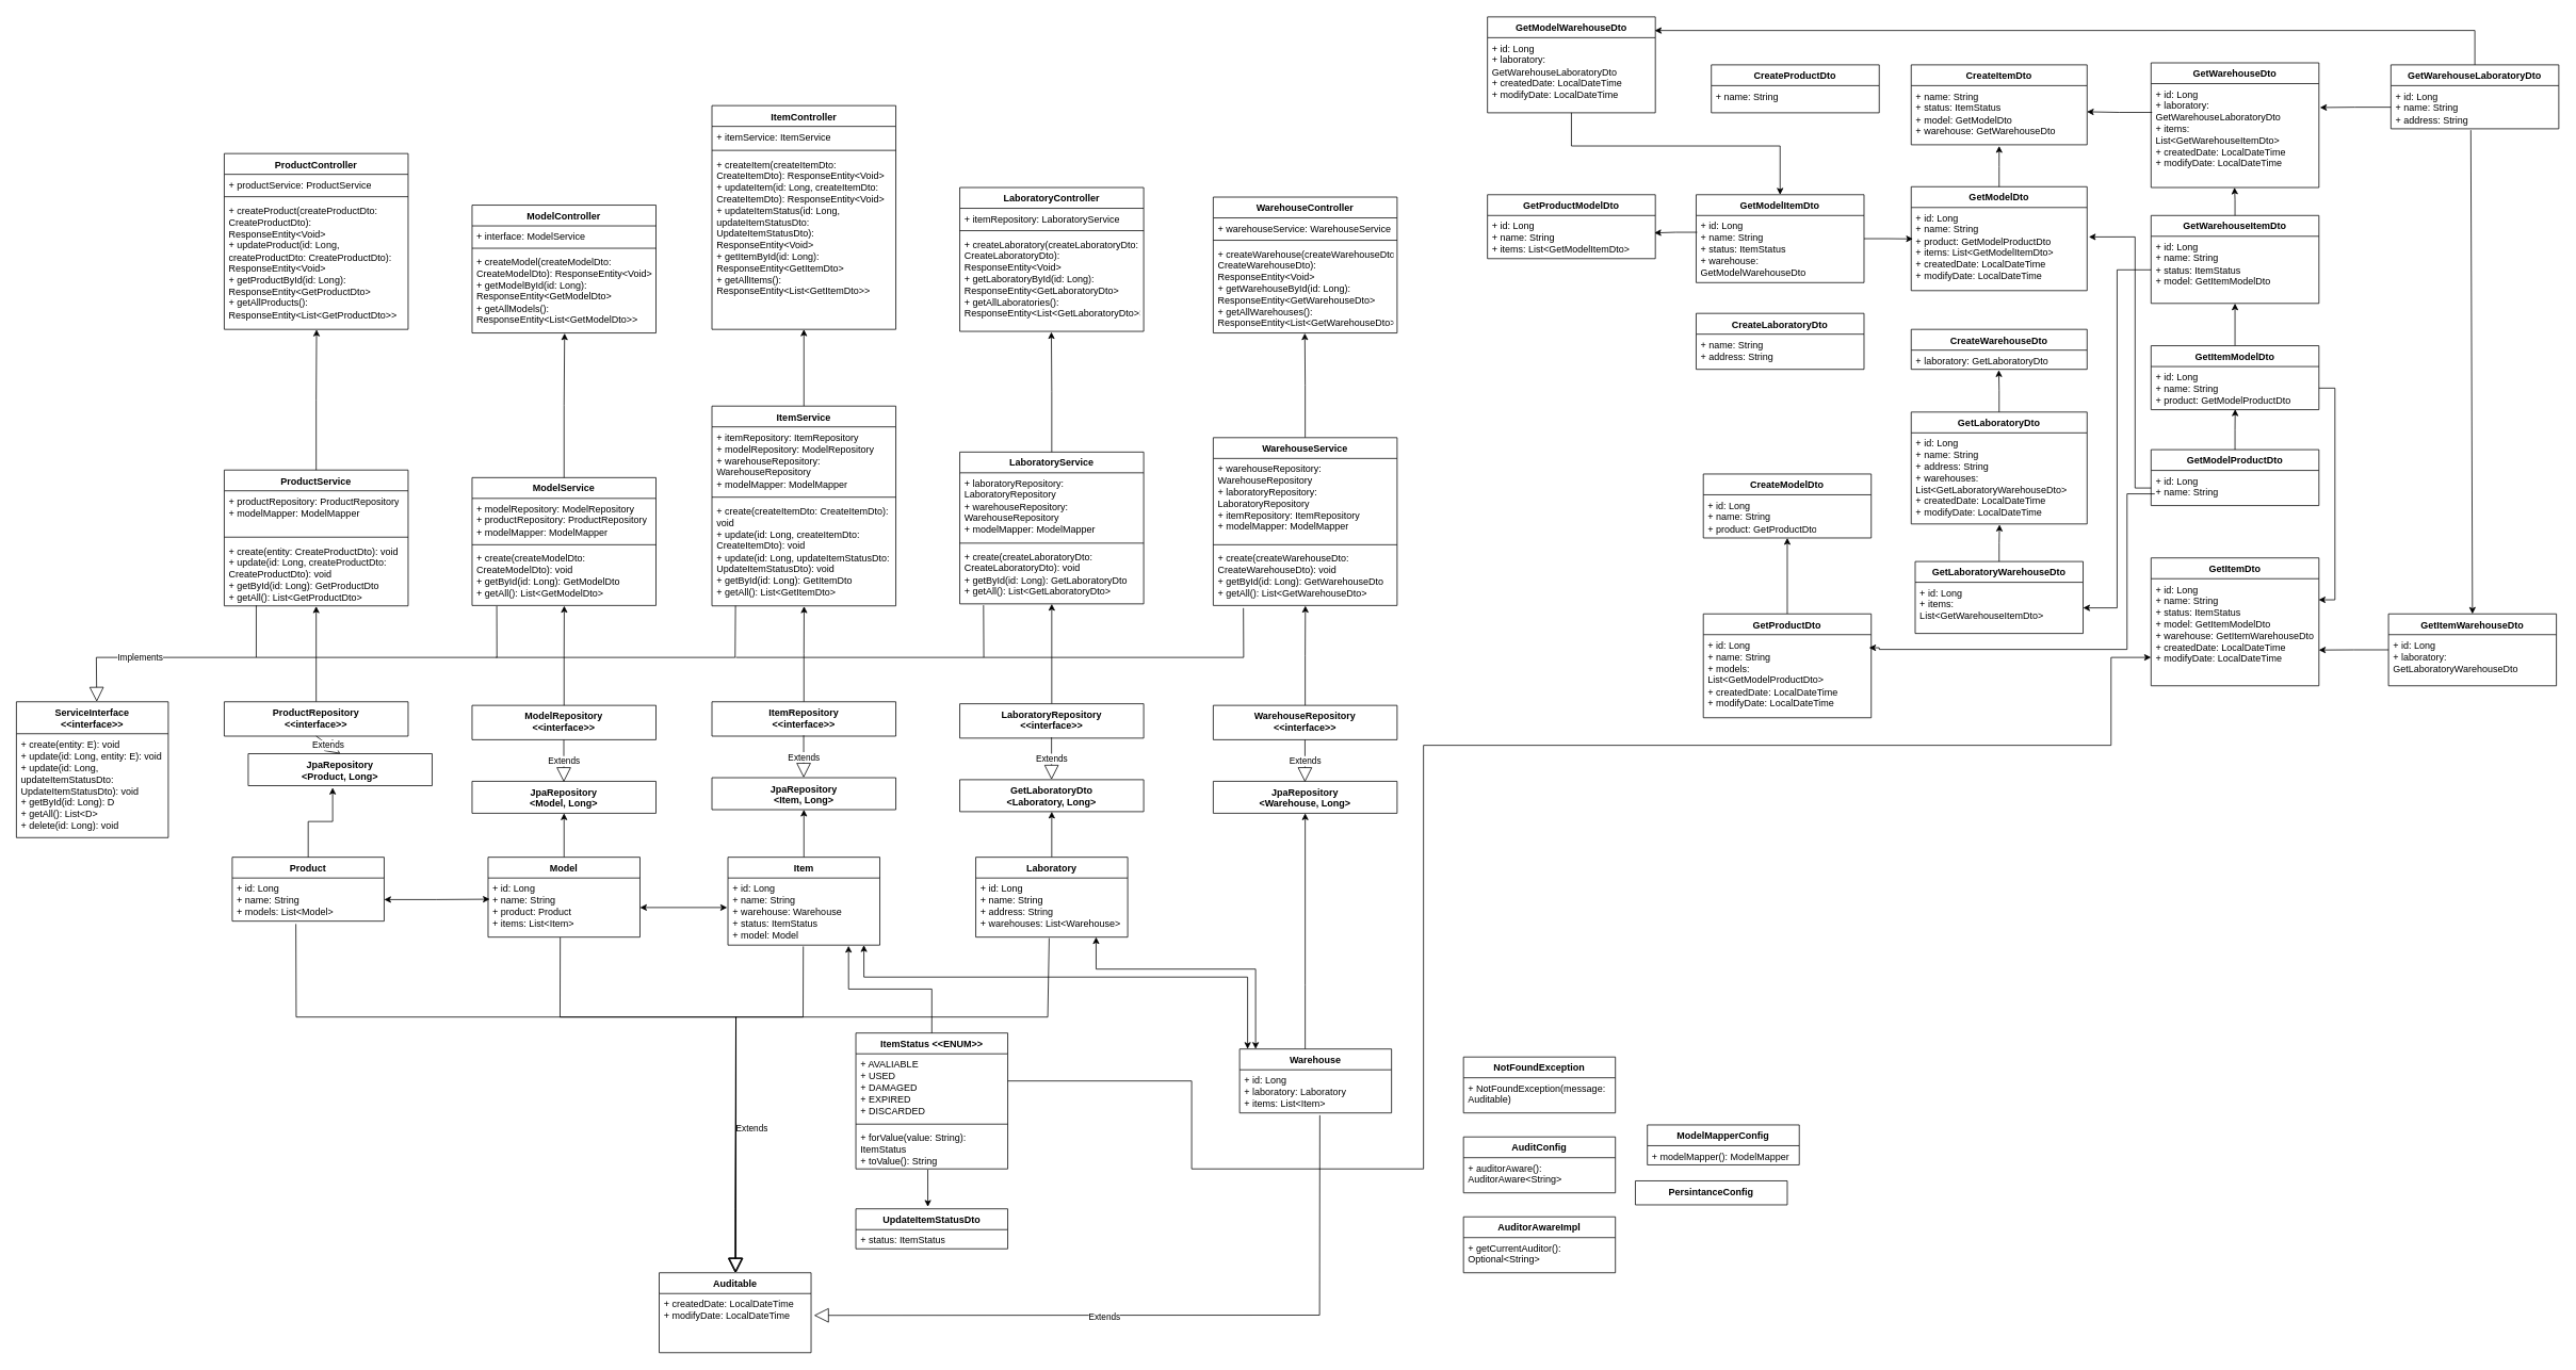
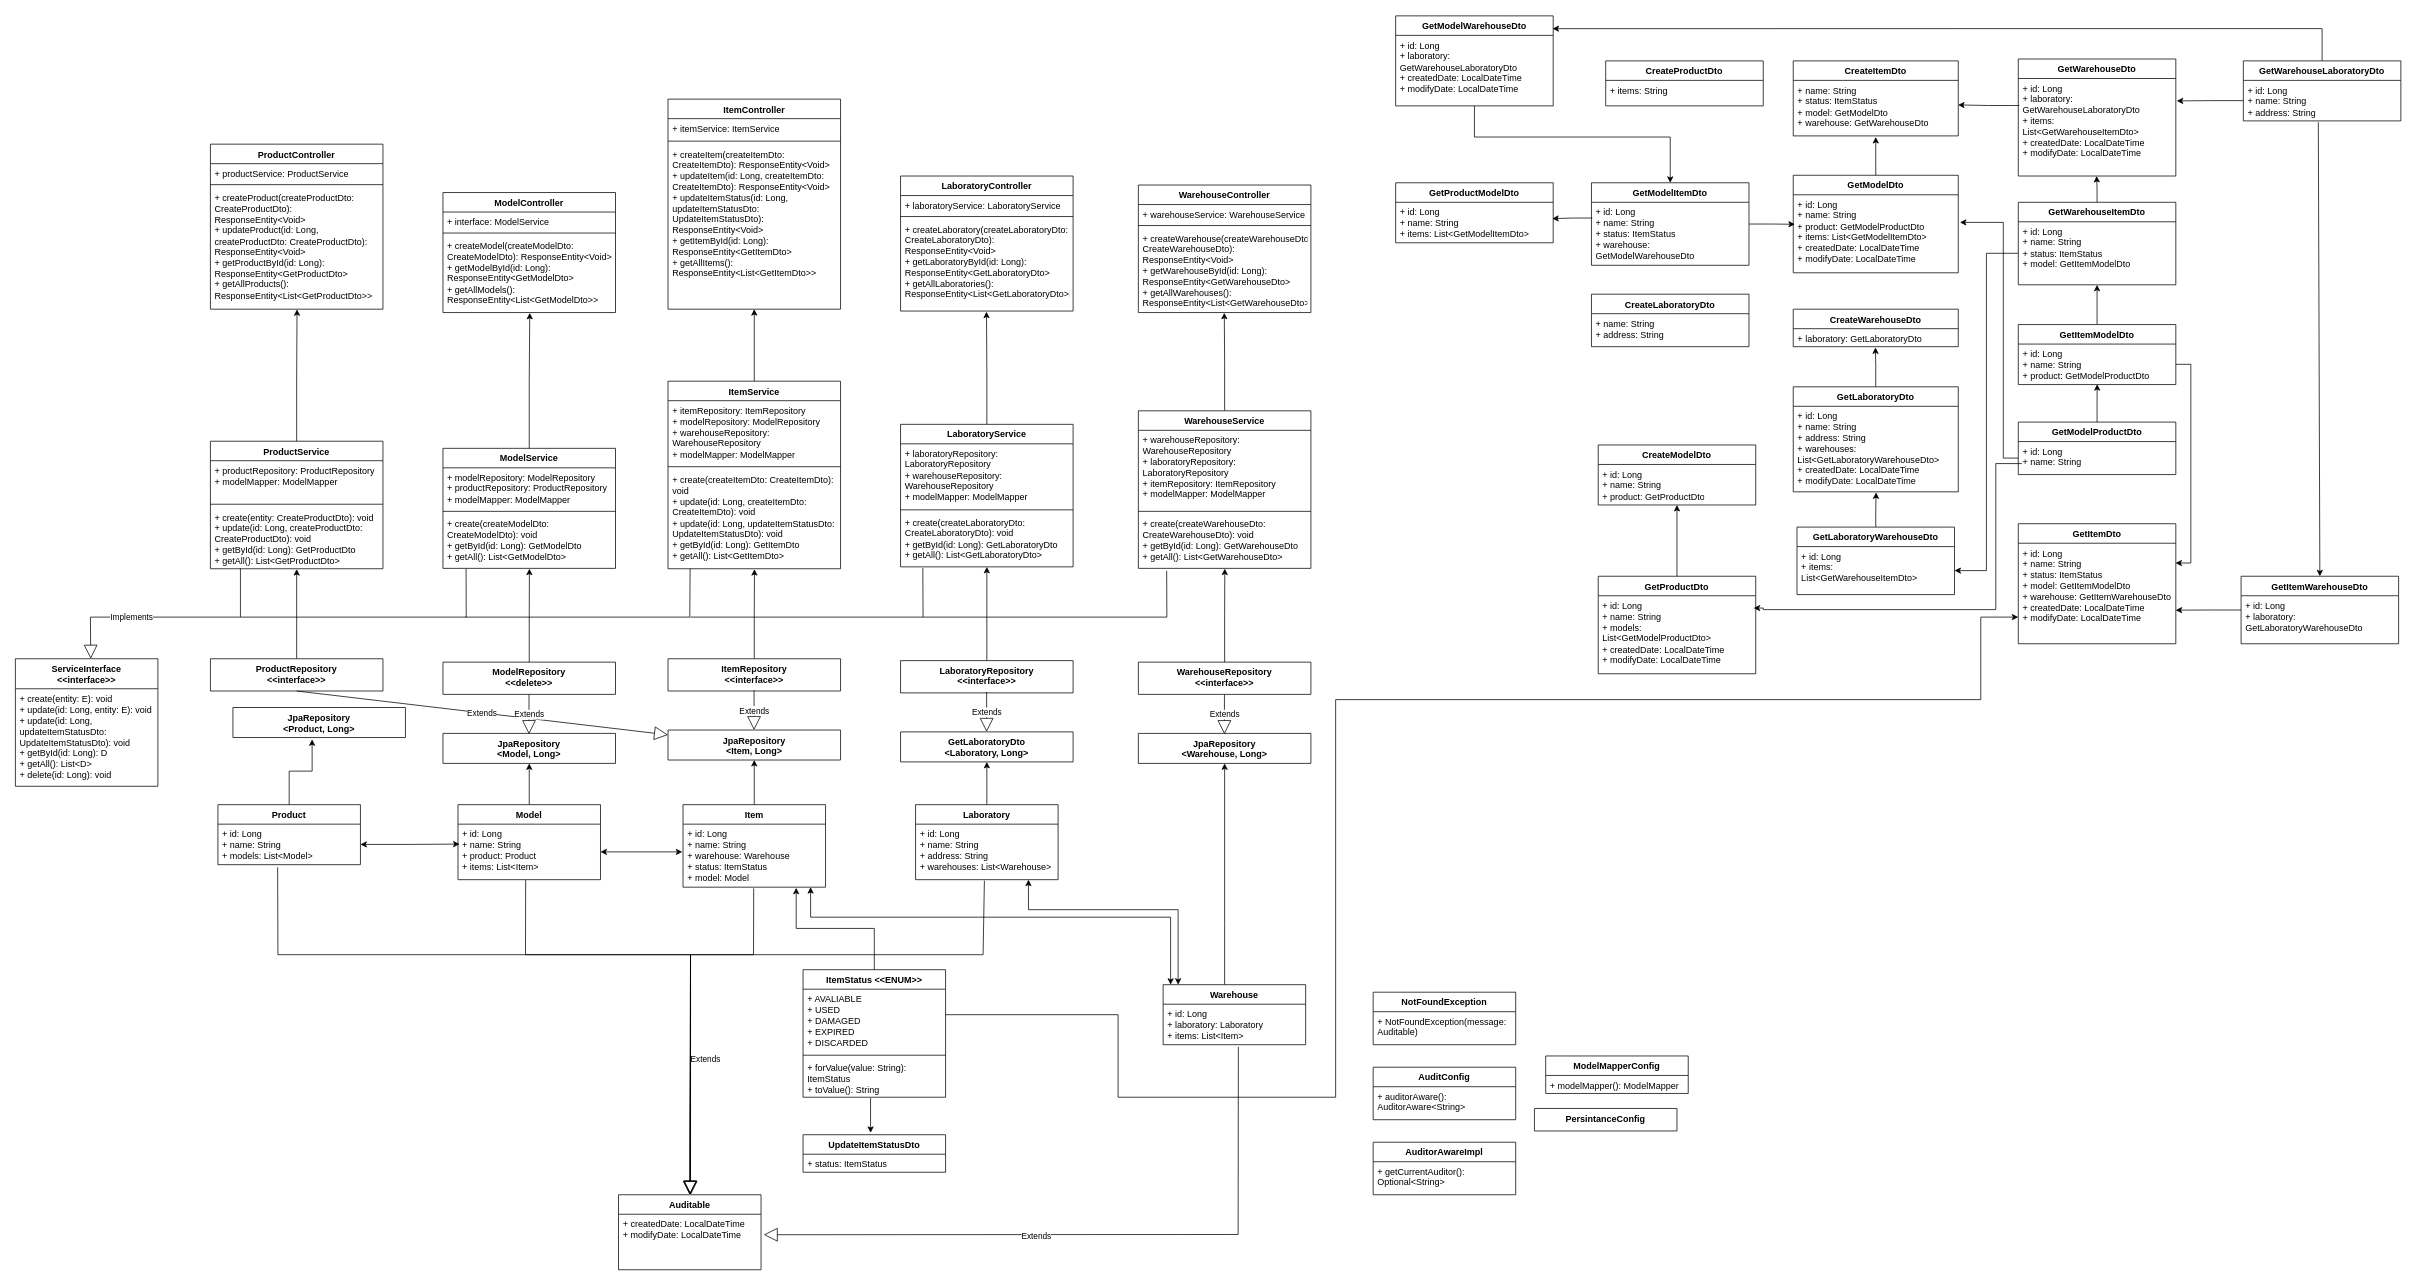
- <mxCell id="77" value="&lt;div&gt;&lt;div&gt;&lt;div&gt;&lt;div&gt;&lt;div&gt;&lt;div&gt;&lt;div&gt;&lt;div&gt;&lt;div&gt;&lt;div&gt;+ name: String&lt;/div&gt;&lt;/div&gt;&lt;/div&gt;&lt;/div&gt;&lt;/div&gt;&lt;/div&gt;&lt;/div&gt;&lt;/div&gt;&lt;/div&gt;&lt;/div&gt;&lt;div&gt;&lt;br&gt;&lt;/div&gt;" style="text;strokeColor=none;fillColor=none;align=left;verticalAlign=top;spacingLeft=4;spacingRight=4;overflow=hidden;rotatable=0;points=[[0,0.5],[1,0.5]];portConstraint=eastwest;whiteSpace=wrap;html=1;" parent="76" vertex="1"><mxGeometry y="26" width="210" height="34" as="geometry" /></mxCell>
+ <mxCell id="77" value="&lt;div&gt;&lt;div&gt;&lt;div&gt;&lt;div&gt;&lt;div&gt;&lt;div&gt;&lt;div&gt;&lt;div&gt;&lt;div&gt;&lt;div&gt;+ items: String&lt;/div&gt;&lt;/div&gt;&lt;/div&gt;&lt;/div&gt;&lt;/div&gt;&lt;/div&gt;&lt;/div&gt;&lt;/div&gt;&lt;/div&gt;&lt;/div&gt;&lt;div&gt;&lt;br&gt;&lt;/div&gt;" style="text;strokeColor=none;fillColor=none;align=left;verticalAlign=top;spacingLeft=4;spacingRight=4;overflow=hidden;rotatable=0;points=[[0,0.5],[1,0.5]];portConstraint=eastwest;whiteSpace=wrap;html=1;" parent="76" vertex="1"><mxGeometry y="26" width="210" height="34" as="geometry" /></mxCell>
- <mxCell id="38" value="&lt;div&gt;&lt;div&gt;+ itemRepository: LaboratoryService&lt;/div&gt;&lt;/div&gt;&lt;div&gt;&lt;br&gt;&lt;/div&gt;" style="text;strokeColor=none;fillColor=none;align=left;verticalAlign=top;spacingLeft=4;spacingRight=4;overflow=hidden;rotatable=0;points=[[0,0.5],[1,0.5]];portConstraint=eastwest;whiteSpace=wrap;html=1;" parent="37" vertex="1"><mxGeometry y="26" width="230" height="24" as="geometry" /></mxCell>
+ <mxCell id="38" value="&lt;div&gt;&lt;div&gt;+ laboratoryService: LaboratoryService&lt;/div&gt;&lt;/div&gt;&lt;div&gt;&lt;br&gt;&lt;/div&gt;" style="text;strokeColor=none;fillColor=none;align=left;verticalAlign=top;spacingLeft=4;spacingRight=4;overflow=hidden;rotatable=0;points=[[0,0.5],[1,0.5]];portConstraint=eastwest;whiteSpace=wrap;html=1;" parent="37" vertex="1"><mxGeometry y="26" width="230" height="24" as="geometry" /></mxCell>
- <mxCell id="118" value="ModelRepository&lt;div&gt;&amp;lt;&amp;lt;interface&amp;gt;&amp;gt;&lt;/div&gt;" style="swimlane;fontStyle=1;align=center;verticalAlign=top;childLayout=stackLayout;horizontal=1;startSize=43;horizontalStack=0;resizeParent=1;resizeParentMax=0;resizeLast=0;collapsible=1;marginBottom=0;whiteSpace=wrap;html=1;" parent="1" vertex="1"><mxGeometry x="590" y="882" width="230" height="43" as="geometry" /></mxCell>
+ <mxCell id="118" value="ModelRepository&lt;div&gt;&amp;lt;&amp;lt;delete&amp;gt;&amp;gt;&lt;/div&gt;" style="swimlane;fontStyle=1;align=center;verticalAlign=top;childLayout=stackLayout;horizontal=1;startSize=43;horizontalStack=0;resizeParent=1;resizeParentMax=0;resizeLast=0;collapsible=1;marginBottom=0;whiteSpace=wrap;html=1;" parent="1" vertex="1"><mxGeometry x="590" y="882" width="230" height="43" as="geometry" /></mxCell>
- <mxCell id="141" value="Extends" style="endArrow=block;endSize=16;endFill=0;html=1;rounded=0;exitX=0.5;exitY=1;exitDx=0;exitDy=0;entryX=0.5;entryY=0;entryDx=0;entryDy=0;" parent="1" source="127" target="128" edge="1"><mxGeometry width="160" relative="1" as="geometry"><mxPoint x="410" y="912" as="sourcePoint" /><mxPoint x="570" y="912" as="targetPoint" /></mxGeometry></mxCell>
+ <mxCell id="141" value="Extends" style="endArrow=block;endSize=16;endFill=0;html=1;rounded=0;exitX=0.5;exitY=1;exitDx=0;exitDy=0;" parent="1" source="127" target="125" edge="1"><mxGeometry width="160" relative="1" as="geometry"><mxPoint x="410" y="912" as="sourcePoint" /><mxPoint x="570" y="912" as="targetPoint" /></mxGeometry></mxCell>
